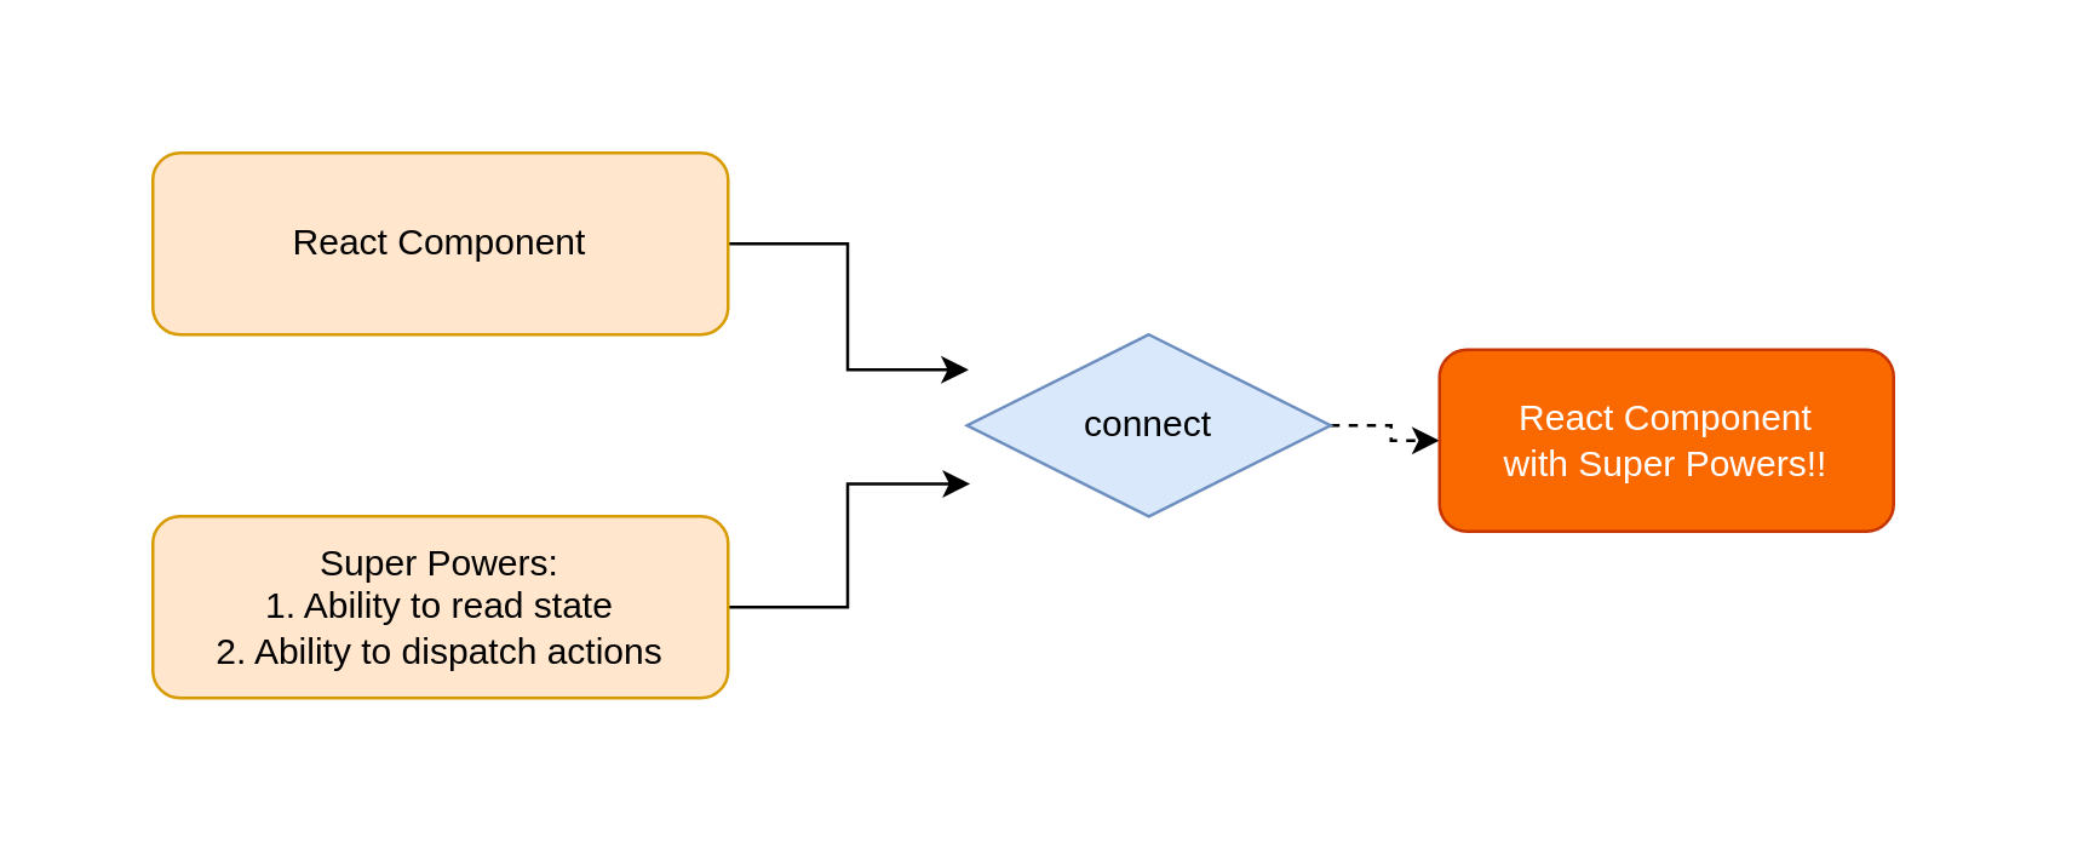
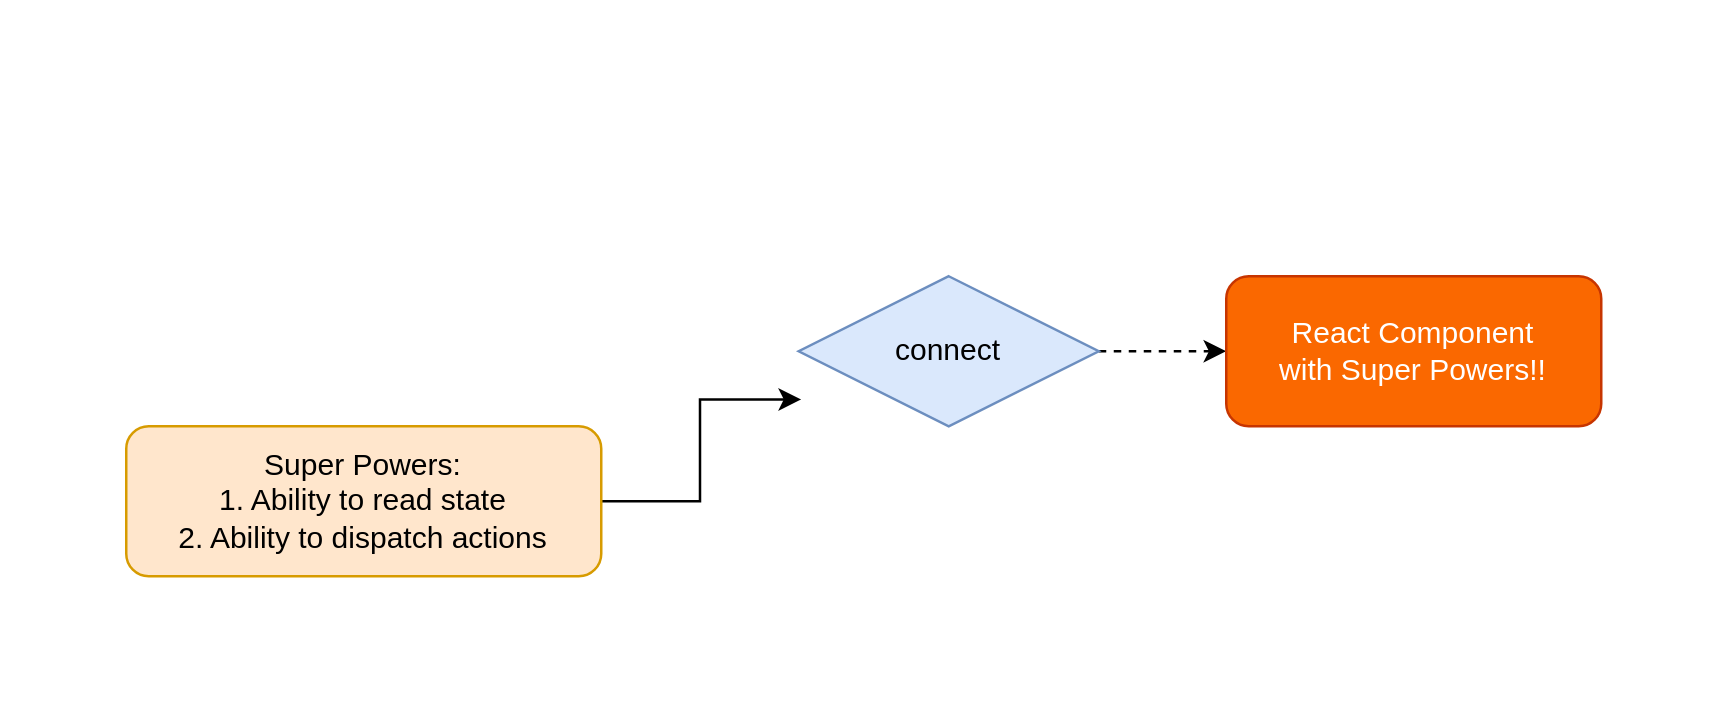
- <mxCell id="7" value="React Component&lt;br&gt;" style="rounded=1;whiteSpace=wrap;html=1;fillColor=#ffe6cc;strokeColor=#d79b00;" parent="1" vertex="1"><mxGeometry x="50" y="50" width="190" height="60" as="geometry" /></mxCell>
- <mxCell id="6" value="" style="rounded=0;orthogonalLoop=1;jettySize=auto;html=1;entryX=0.004;entryY=0.194;entryDx=0;entryDy=0;entryPerimeter=0;edgeStyle=orthogonalEdgeStyle;" parent="1" source="7" target="4" edge="1"><mxGeometry relative="1" as="geometry"><mxPoint x="320" y="75" as="targetPoint" /></mxGeometry></mxCell>
- <mxCell id="5" value="React Component&lt;br&gt;with Super Powers!!&lt;br&gt;" style="rounded=1;whiteSpace=wrap;html=1;fillColor=#fa6800;strokeColor=#C73500;fontColor=#ffffff;" parent="1" vertex="1"><mxGeometry x="475" y="115" width="150" height="60" as="geometry" /></mxCell>
+ <mxCell id="5" value="React Component&lt;br&gt;with Super Powers!!&lt;br&gt;" style="rounded=1;whiteSpace=wrap;html=1;fillColor=#fa6800;strokeColor=#C73500;fontColor=#ffffff;" parent="1" vertex="1"><mxGeometry x="490" y="110" width="150" height="60" as="geometry" /></mxCell>
